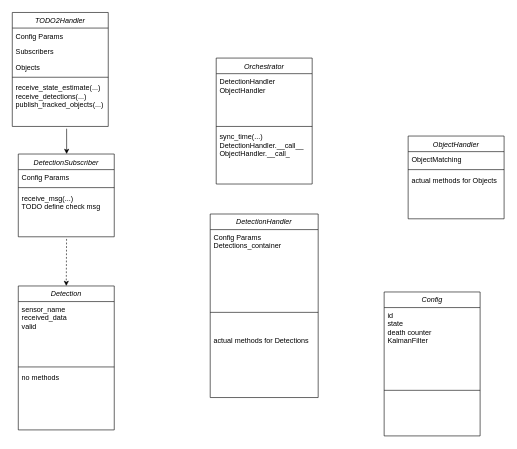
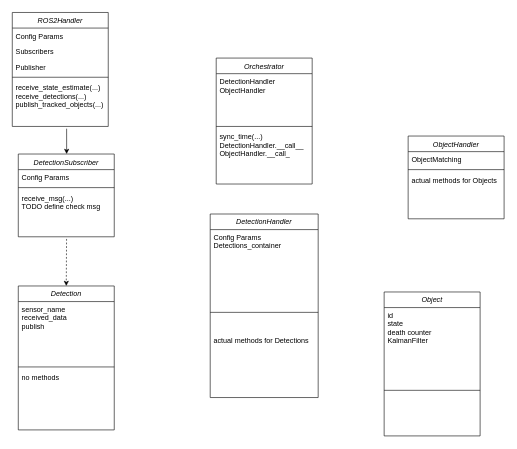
- <mxCell id="2" value="TODO2Handler" style="swimlane;fontStyle=2;align=center;verticalAlign=top;childLayout=stackLayout;horizontal=1;startSize=26;horizontalStack=0;resizeParent=1;resizeLast=0;collapsible=1;marginBottom=0;rounded=0;shadow=0;strokeWidth=1;" parent="1" vertex="1"><mxGeometry x="20" y="20" width="160" height="190" as="geometry"><mxRectangle x="230" y="140" width="160" height="26" as="alternateBounds" /></mxGeometry></mxCell>
+ <mxCell id="2" value="ROS2Handler" style="swimlane;fontStyle=2;align=center;verticalAlign=top;childLayout=stackLayout;horizontal=1;startSize=26;horizontalStack=0;resizeParent=1;resizeLast=0;collapsible=1;marginBottom=0;rounded=0;shadow=0;strokeWidth=1;" parent="1" vertex="1"><mxGeometry x="20" y="20" width="160" height="190" as="geometry"><mxRectangle x="230" y="140" width="160" height="26" as="alternateBounds" /></mxGeometry></mxCell>
- <mxCell id="5" value="Objects" style="text;align=left;verticalAlign=top;spacingLeft=4;spacingRight=4;overflow=hidden;rotatable=0;points=[[0,0.5],[1,0.5]];portConstraint=eastwest;rounded=0;shadow=0;html=0;" parent="2" vertex="1"><mxGeometry y="78" width="160" height="26" as="geometry" /></mxCell>
+ <mxCell id="5" value="Publisher" style="text;align=left;verticalAlign=top;spacingLeft=4;spacingRight=4;overflow=hidden;rotatable=0;points=[[0,0.5],[1,0.5]];portConstraint=eastwest;rounded=0;shadow=0;html=0;" parent="2" vertex="1"><mxGeometry y="78" width="160" height="26" as="geometry" /></mxCell>
- <mxCell id="16" value="Config" style="swimlane;fontStyle=2;align=center;verticalAlign=top;childLayout=stackLayout;horizontal=1;startSize=26;horizontalStack=0;resizeParent=1;resizeLast=0;collapsible=1;marginBottom=0;rounded=0;shadow=0;strokeWidth=1;" vertex="1" parent="1"><mxGeometry x="640" y="486" width="160" height="240" as="geometry"><mxRectangle x="230" y="140" width="160" height="26" as="alternateBounds" /></mxGeometry></mxCell>
+ <mxCell id="16" value="Object" style="swimlane;fontStyle=2;align=center;verticalAlign=top;childLayout=stackLayout;horizontal=1;startSize=26;horizontalStack=0;resizeParent=1;resizeLast=0;collapsible=1;marginBottom=0;rounded=0;shadow=0;strokeWidth=1;" vertex="1" parent="1"><mxGeometry x="640" y="486" width="160" height="240" as="geometry"><mxRectangle x="230" y="140" width="160" height="26" as="alternateBounds" /></mxGeometry></mxCell>
- <mxCell id="13" value="sensor_name&#10;received_data&#10;valid" style="text;align=left;verticalAlign=top;spacingLeft=4;spacingRight=4;overflow=hidden;rotatable=0;points=[[0,0.5],[1,0.5]];portConstraint=eastwest;" vertex="1" parent="12"><mxGeometry y="26" width="160" height="104" as="geometry" /></mxCell>
+ <mxCell id="13" value="sensor_name&#10;received_data&#10;publish" style="text;align=left;verticalAlign=top;spacingLeft=4;spacingRight=4;overflow=hidden;rotatable=0;points=[[0,0.5],[1,0.5]];portConstraint=eastwest;" vertex="1" parent="12"><mxGeometry y="26" width="160" height="104" as="geometry" /></mxCell>
